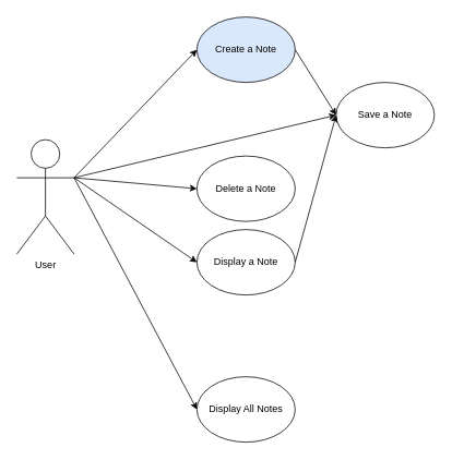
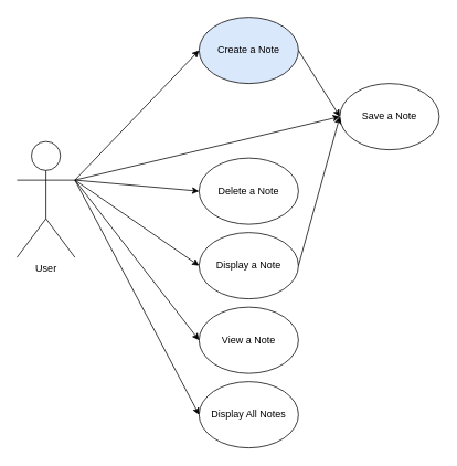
+ <mxCell id="13" value="" style="endArrow=classic;html=1;rounded=0;entryX=0;entryY=0.5;entryDx=0;entryDy=0;exitX=1;exitY=0.333;exitDx=0;exitDy=0;exitPerimeter=0;" edge="1" parent="1" source="2" target="5"><mxGeometry width="50" height="50" relative="1" as="geometry"><mxPoint x="110" y="237" as="sourcePoint" /><mxPoint x="260" y="270" as="targetPoint" /></mxGeometry></mxCell>
+ <mxCell id="5" value="View a Note" style="ellipse;whiteSpace=wrap;html=1;" vertex="1" parent="1"><mxGeometry x="240" y="370" width="120" height="80" as="geometry" /></mxCell>
